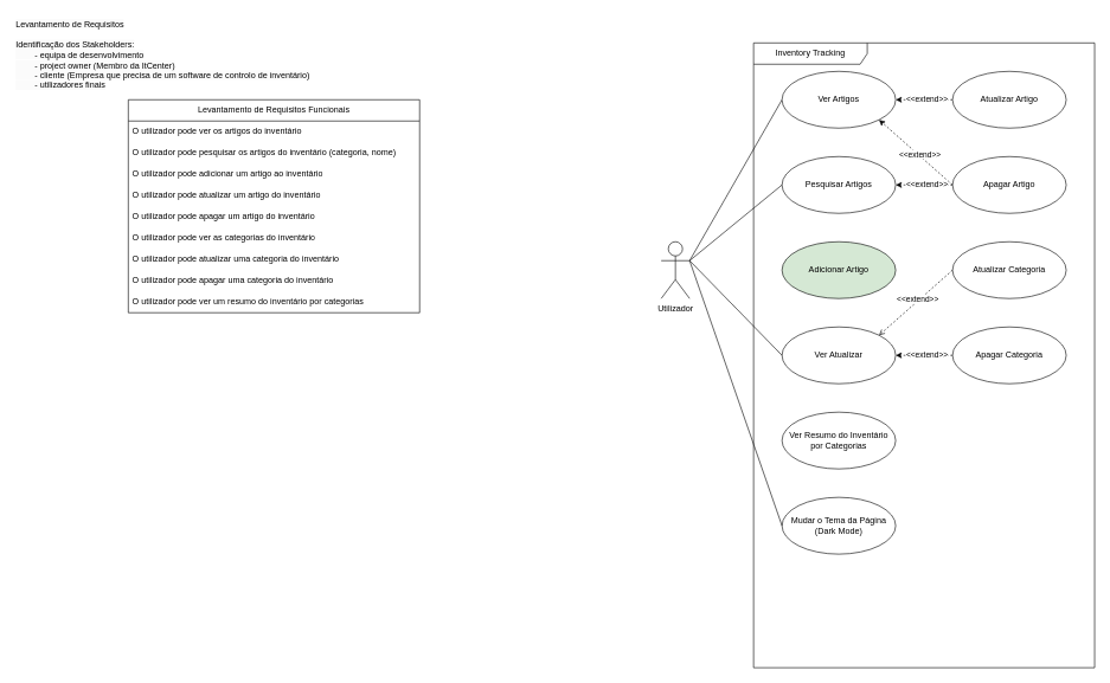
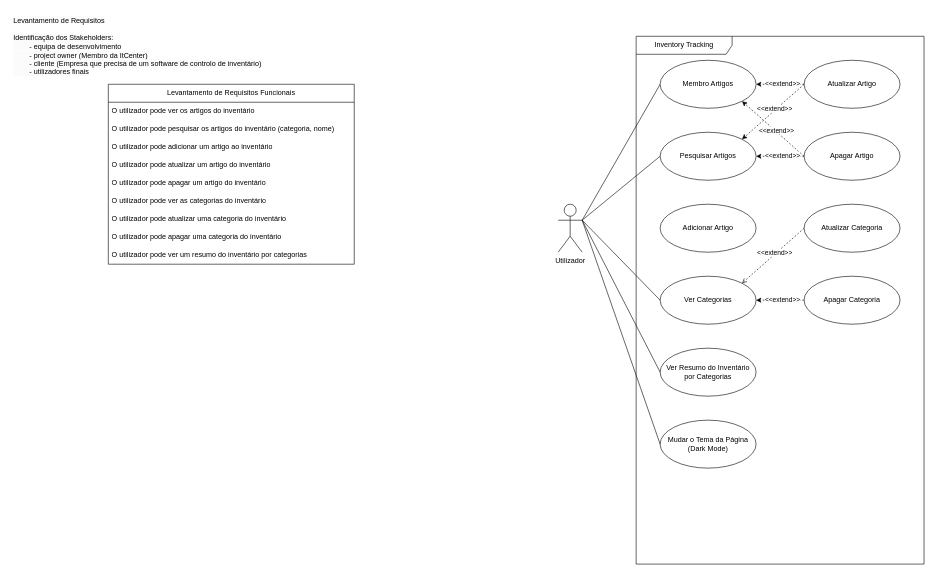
- <mxCell id="7" value="Ver Artigos" style="ellipse;whiteSpace=wrap;html=1;" parent="4" vertex="1"><mxGeometry x="40" y="40" width="160" height="80" as="geometry" /></mxCell>
+ <mxCell id="7" value="Membro Artigos" style="ellipse;whiteSpace=wrap;html=1;" parent="4" vertex="1"><mxGeometry x="40" y="40" width="160" height="80" as="geometry" /></mxCell>
+ <mxCell id="14" style="rounded=0;orthogonalLoop=1;jettySize=auto;html=1;exitX=0;exitY=0.5;exitDx=0;exitDy=0;entryX=1;entryY=0;entryDx=0;entryDy=0;dashed=1;" parent="4" source="11" target="8" edge="1"><mxGeometry relative="1" as="geometry"><mxPoint x="280" y="210" as="sourcePoint" /><mxPoint x="200" y="150" as="targetPoint" /></mxGeometry></mxCell>
+ <mxCell id="15" value="&amp;lt;&amp;lt;extend&amp;gt;&amp;gt;" style="edgeLabel;html=1;align=center;verticalAlign=middle;resizable=0;points=[];" parent="14" vertex="1" connectable="0"><mxGeometry x="-0.072" y="-2" relative="1" as="geometry"><mxPoint as="offset" /></mxGeometry></mxCell>
- <mxCell id="10" value="Adicionar Artigo" style="ellipse;whiteSpace=wrap;html=1;fillColor=#d5e8d4;" parent="4" vertex="1"><mxGeometry x="40" y="280" width="160" height="80" as="geometry" /></mxCell>
+ <mxCell id="10" value="Adicionar Artigo" style="ellipse;whiteSpace=wrap;html=1;" parent="4" vertex="1"><mxGeometry x="40" y="280" width="160" height="80" as="geometry" /></mxCell>
+ <mxCell id="39" style="rounded=0;orthogonalLoop=1;jettySize=auto;html=1;entryX=0;entryY=0.5;entryDx=0;entryDy=0;endArrow=none;endFill=0;exitX=1;exitY=0.333;exitDx=0;exitDy=0;exitPerimeter=0;" parent="1" source="3" target="25" edge="1"><mxGeometry relative="1" as="geometry"><mxPoint x="990" y="297" as="sourcePoint" /><mxPoint x="1110" y="510" as="targetPoint" /></mxGeometry></mxCell>
- <mxCell id="9" value="Ver Atualizar" style="ellipse;whiteSpace=wrap;html=1;" parent="4" vertex="1"><mxGeometry x="40" y="400" width="160" height="80" as="geometry" /></mxCell>
+ <mxCell id="9" value="Ver Categorias" style="ellipse;whiteSpace=wrap;html=1;" parent="4" vertex="1"><mxGeometry x="40" y="400" width="160" height="80" as="geometry" /></mxCell>
